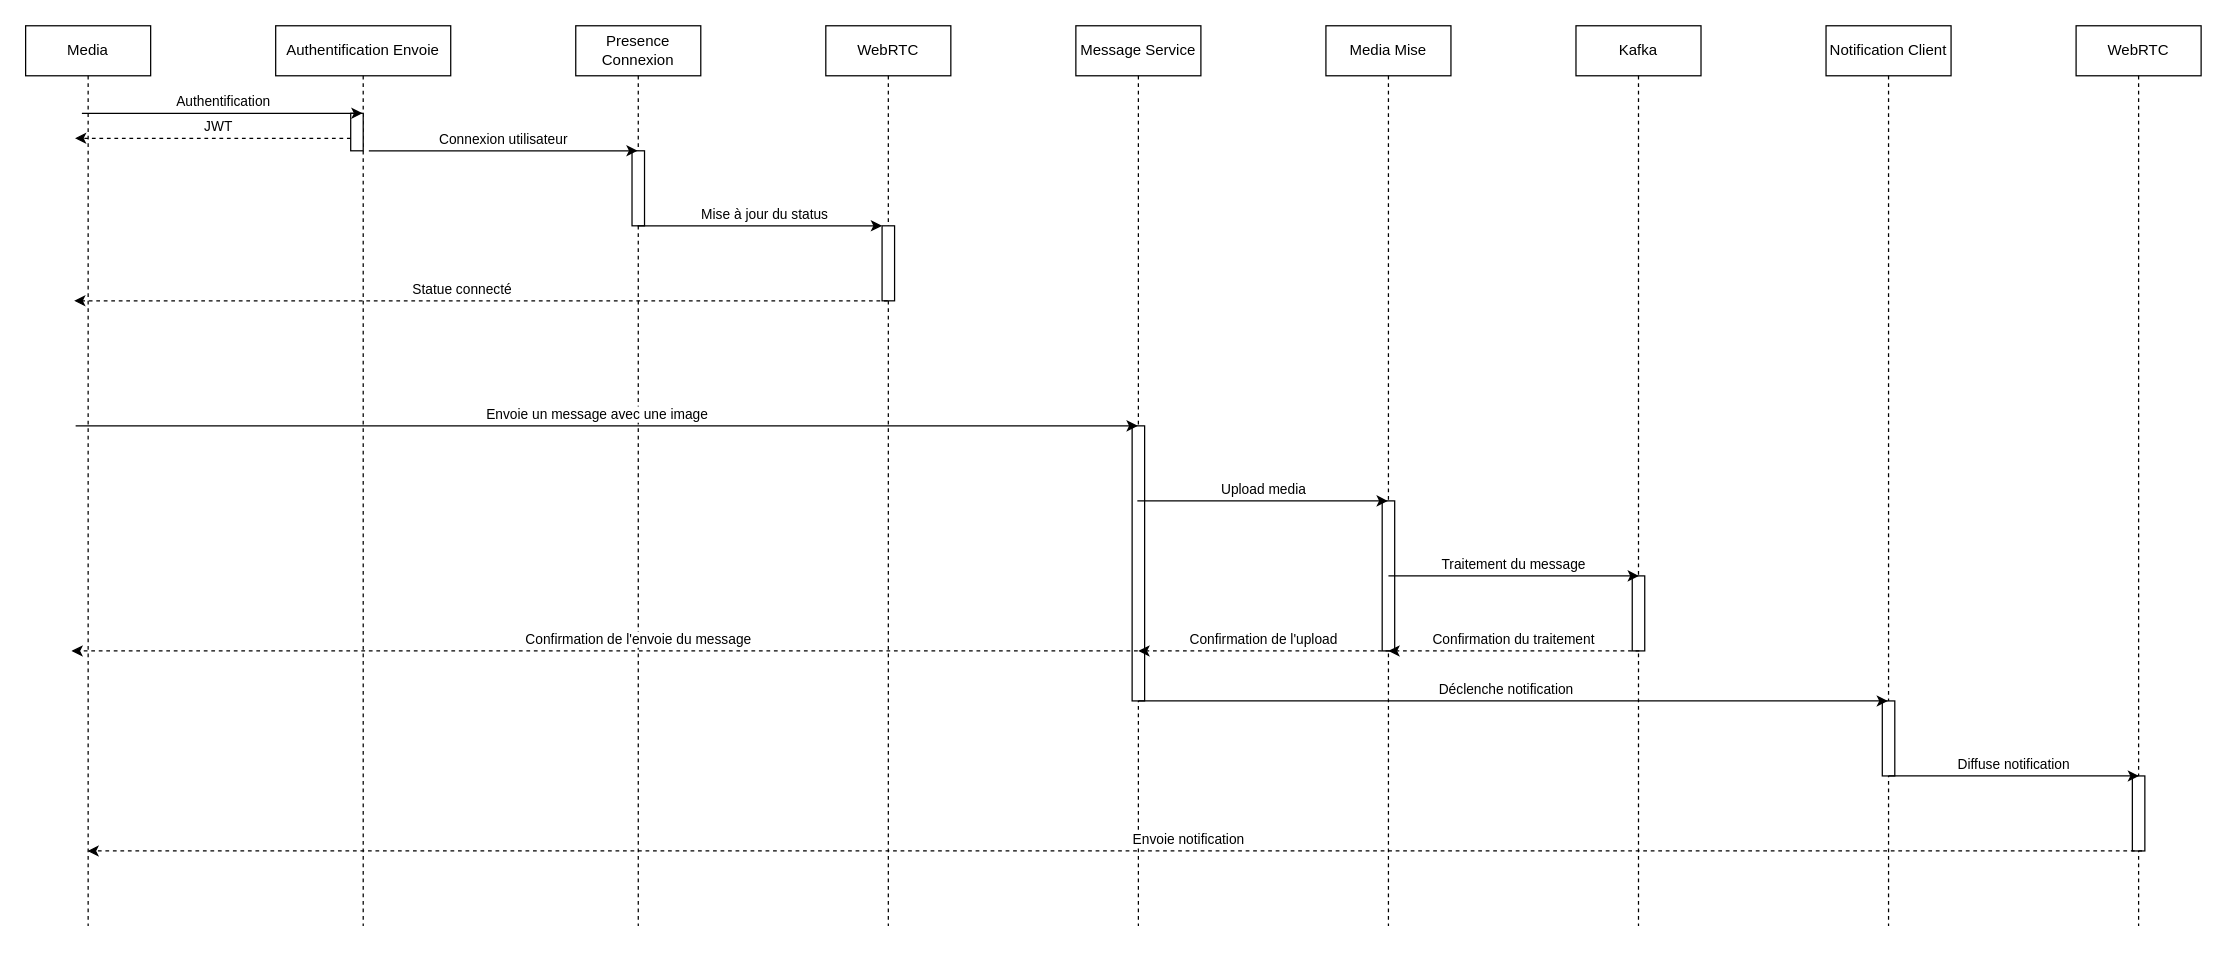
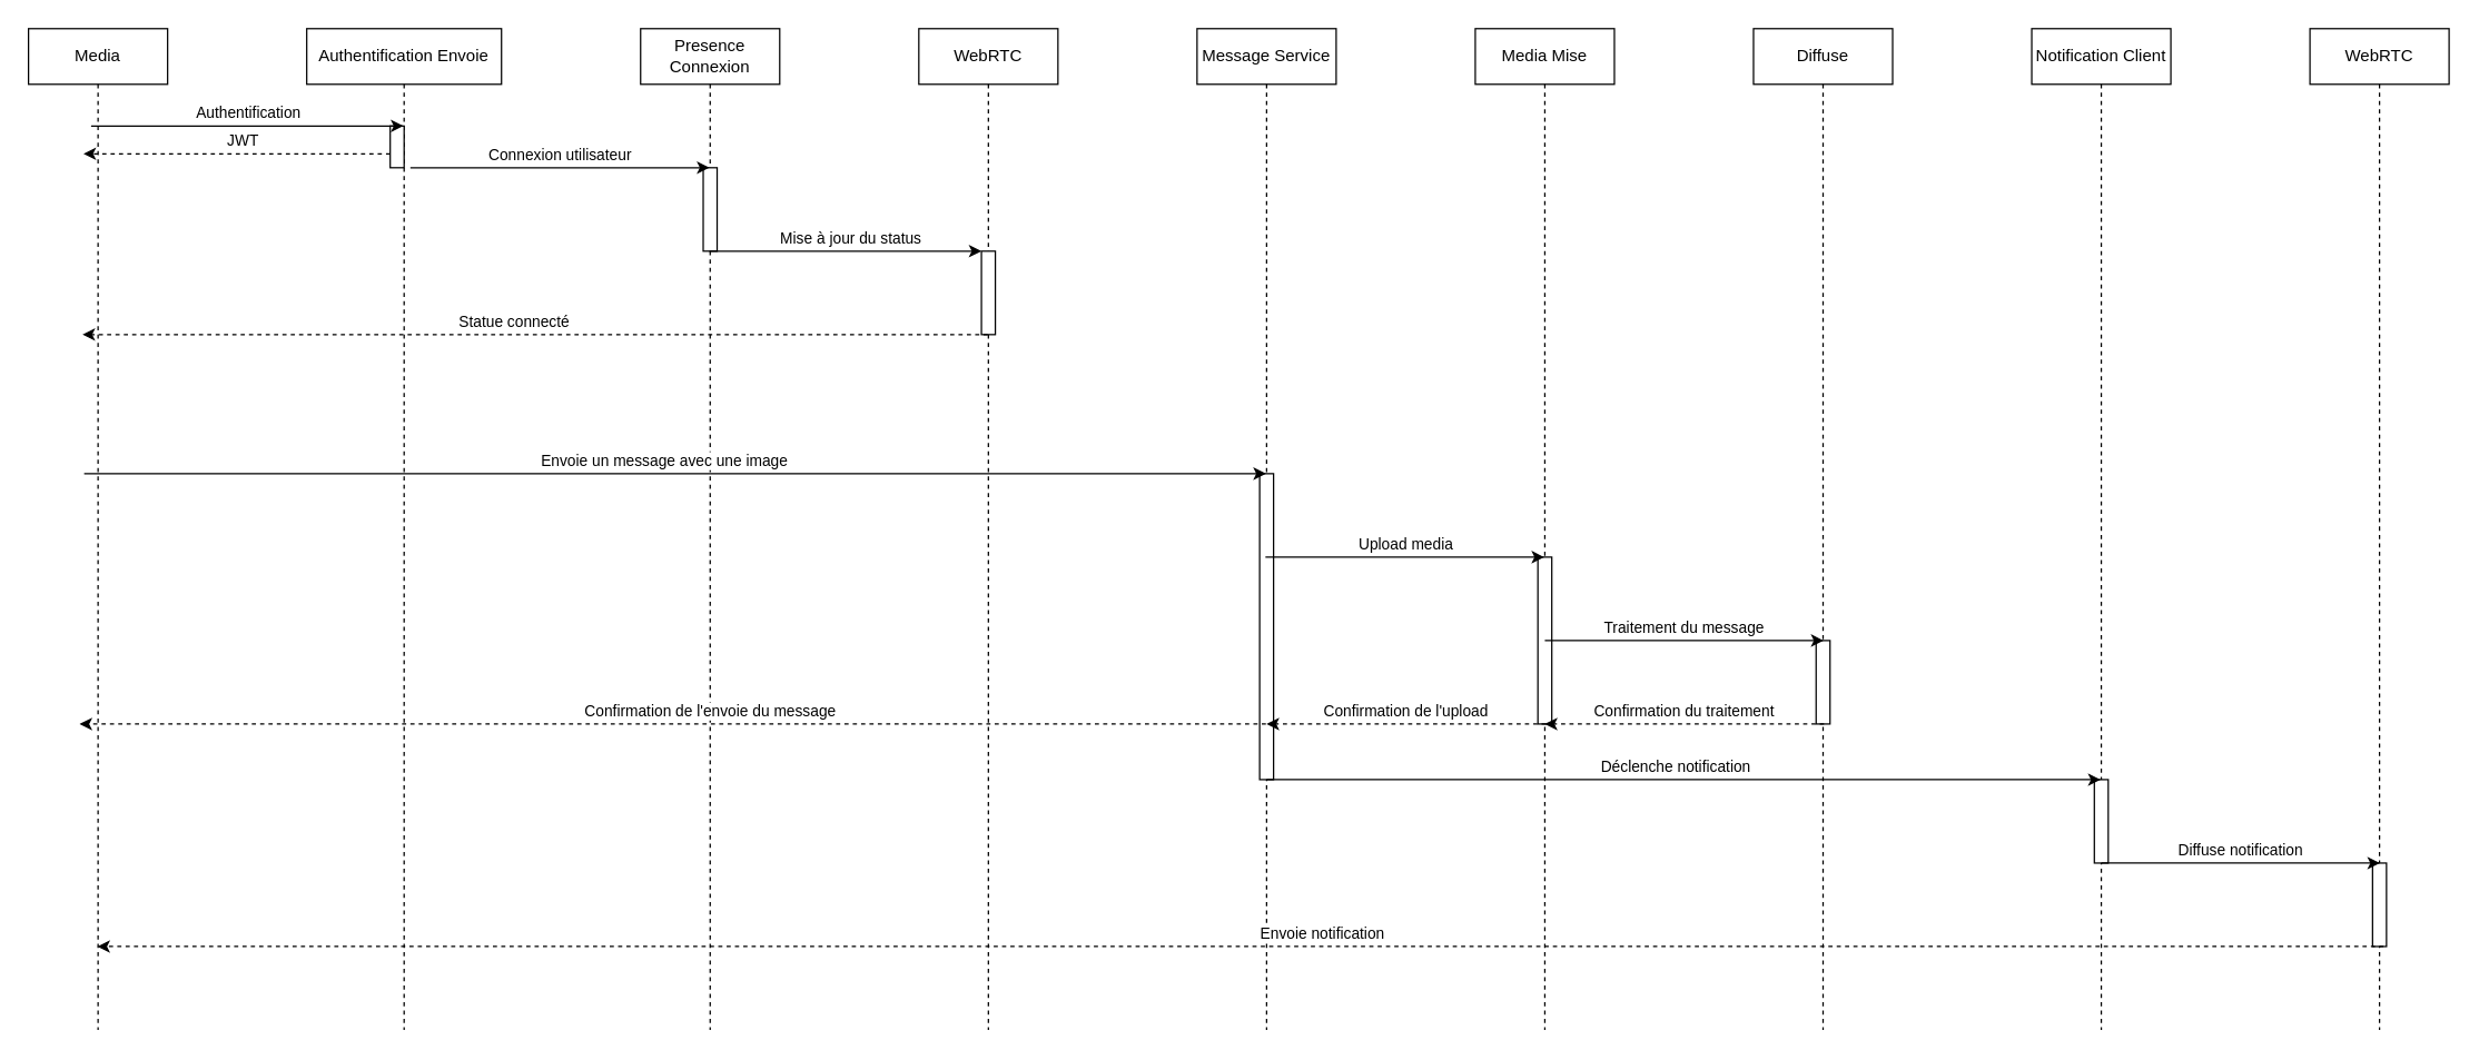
- <mxCell id="27" value="Kafka" style="shape=umlLifeline;perimeter=lifelinePerimeter;whiteSpace=wrap;html=1;container=0;dropTarget=0;collapsible=0;recursiveResize=0;outlineConnect=0;portConstraint=eastwest;newEdgeStyle={&quot;edgeStyle&quot;:&quot;elbowEdgeStyle&quot;,&quot;elbow&quot;:&quot;vertical&quot;,&quot;curved&quot;:0,&quot;rounded&quot;:0};" vertex="1" parent="1"><mxGeometry x="1260" y="20" width="100" height="720" as="geometry" /></mxCell>
+ <mxCell id="27" value="Diffuse" style="shape=umlLifeline;perimeter=lifelinePerimeter;whiteSpace=wrap;html=1;container=0;dropTarget=0;collapsible=0;recursiveResize=0;outlineConnect=0;portConstraint=eastwest;newEdgeStyle={&quot;edgeStyle&quot;:&quot;elbowEdgeStyle&quot;,&quot;elbow&quot;:&quot;vertical&quot;,&quot;curved&quot;:0,&quot;rounded&quot;:0};" vertex="1" parent="1"><mxGeometry x="1260" y="20" width="100" height="720" as="geometry" /></mxCell>
